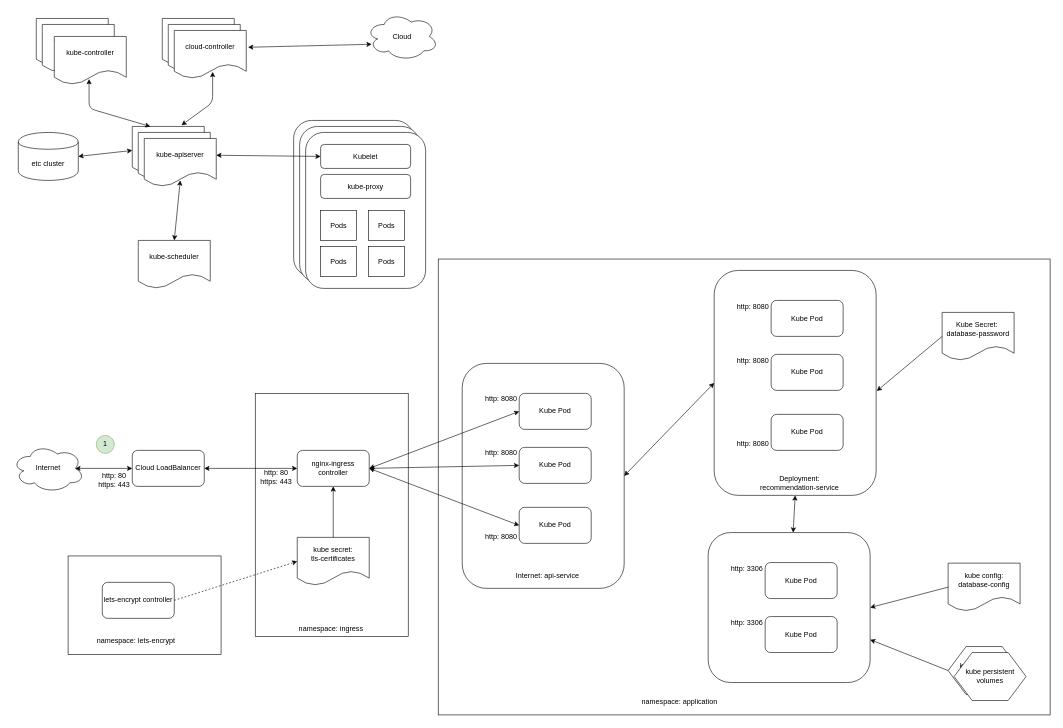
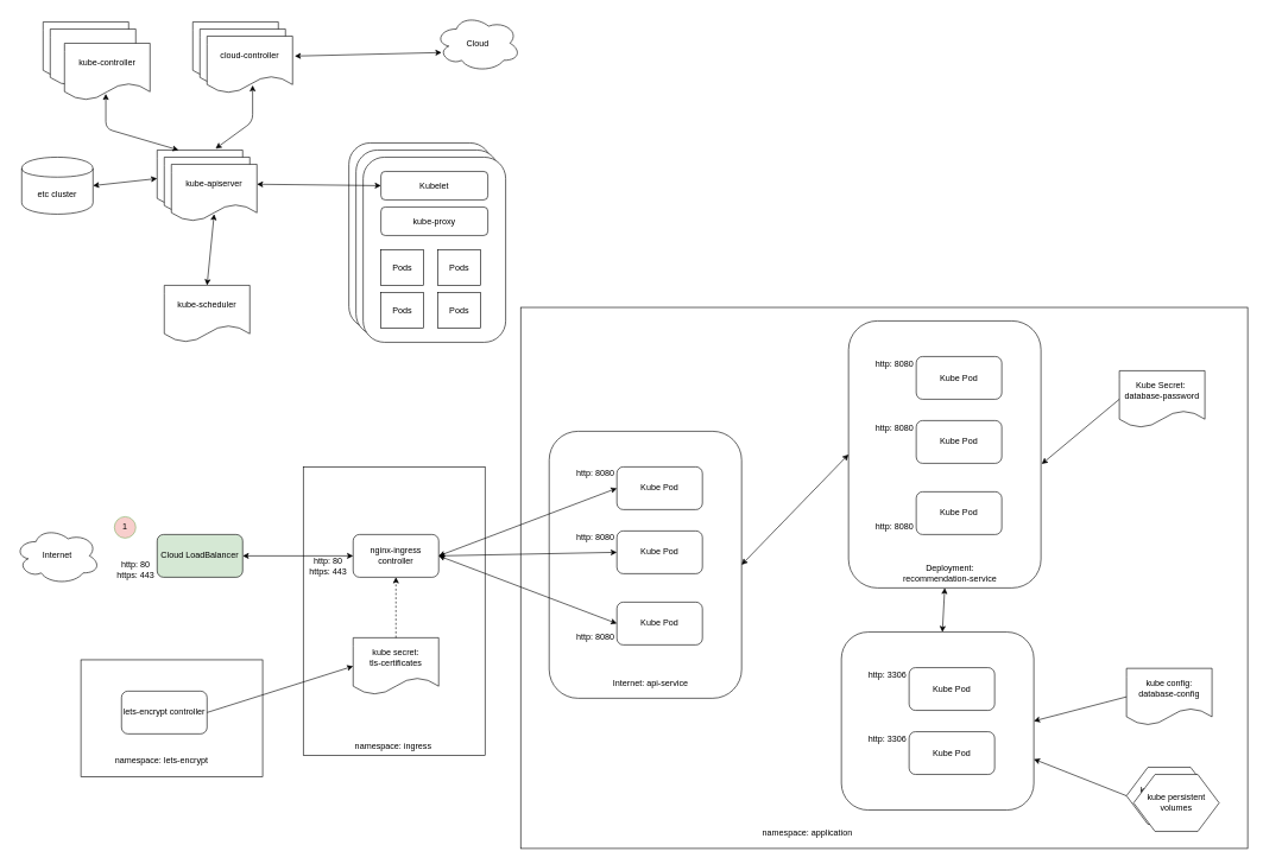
- <mxCell id="91" value="1" style="ellipse;whiteSpace=wrap;html=1;aspect=fixed;fillColor=#d5e8d4;strokeColor=#82b366;" vertex="1" parent="1"><mxGeometry x="160" y="725" width="30" height="30" as="geometry" /></mxCell>
+ <mxCell id="91" value="1" style="ellipse;whiteSpace=wrap;html=1;aspect=fixed;fillColor=#f8cecc;strokeColor=#82b366;" vertex="1" parent="1"><mxGeometry x="160" y="725" width="30" height="30" as="geometry" /></mxCell>
- <mxCell id="50" value="" style="endArrow=classic;startArrow=classic;html=1;exitX=0.875;exitY=0.5;exitDx=0;exitDy=0;exitPerimeter=0;entryX=0;entryY=0.5;entryDx=0;entryDy=0;" edge="1" parent="1" source="44" target="45"><mxGeometry width="50" height="50" relative="1" as="geometry"><mxPoint x="180" y="930" as="sourcePoint" /><mxPoint x="230" y="880" as="targetPoint" /></mxGeometry></mxCell>
- <mxCell id="45" value="Cloud LoadBalancer" style="rounded=1;whiteSpace=wrap;html=1;" vertex="1" parent="1"><mxGeometry x="220" y="750" width="120" height="60" as="geometry" /></mxCell>
+ <mxCell id="45" value="Cloud LoadBalancer" style="rounded=1;whiteSpace=wrap;html=1;fillColor=#d5e8d4;" vertex="1" parent="1"><mxGeometry x="220" y="750" width="120" height="60" as="geometry" /></mxCell>
- <mxCell id="81" value="" style="endArrow=classic;html=1;entryX=0.5;entryY=1;entryDx=0;entryDy=0;exitX=0.5;exitY=0;exitDx=0;exitDy=0;" edge="1" parent="1" source="80" target="46"><mxGeometry width="50" height="50" relative="1" as="geometry"><mxPoint x="510" y="570" as="sourcePoint" /><mxPoint x="460" y="620" as="targetPoint" /></mxGeometry></mxCell>
+ <mxCell id="81" value="" style="endArrow=classic;html=1;entryX=0.5;entryY=1;entryDx=0;entryDy=0;exitX=0.5;exitY=0;exitDx=0;exitDy=0;dashed=1;" edge="1" parent="1" source="80" target="46"><mxGeometry width="50" height="50" relative="1" as="geometry"><mxPoint x="510" y="570" as="sourcePoint" /><mxPoint x="460" y="620" as="targetPoint" /></mxGeometry></mxCell>
- <mxCell id="87" value="" style="endArrow=classic;html=1;entryX=0;entryY=0.5;entryDx=0;entryDy=0;exitX=1;exitY=0.5;exitDx=0;exitDy=0;dashed=1;" edge="1" parent="1" source="85" target="80"><mxGeometry width="50" height="50" relative="1" as="geometry"><mxPoint x="420" y="1160" as="sourcePoint" /><mxPoint x="470" y="1110" as="targetPoint" /></mxGeometry></mxCell>
+ <mxCell id="87" value="" style="endArrow=classic;html=1;entryX=0;entryY=0.5;entryDx=0;entryDy=0;exitX=1;exitY=0.5;exitDx=0;exitDy=0;" edge="1" parent="1" source="85" target="80"><mxGeometry width="50" height="50" relative="1" as="geometry"><mxPoint x="420" y="1160" as="sourcePoint" /><mxPoint x="470" y="1110" as="targetPoint" /></mxGeometry></mxCell>
